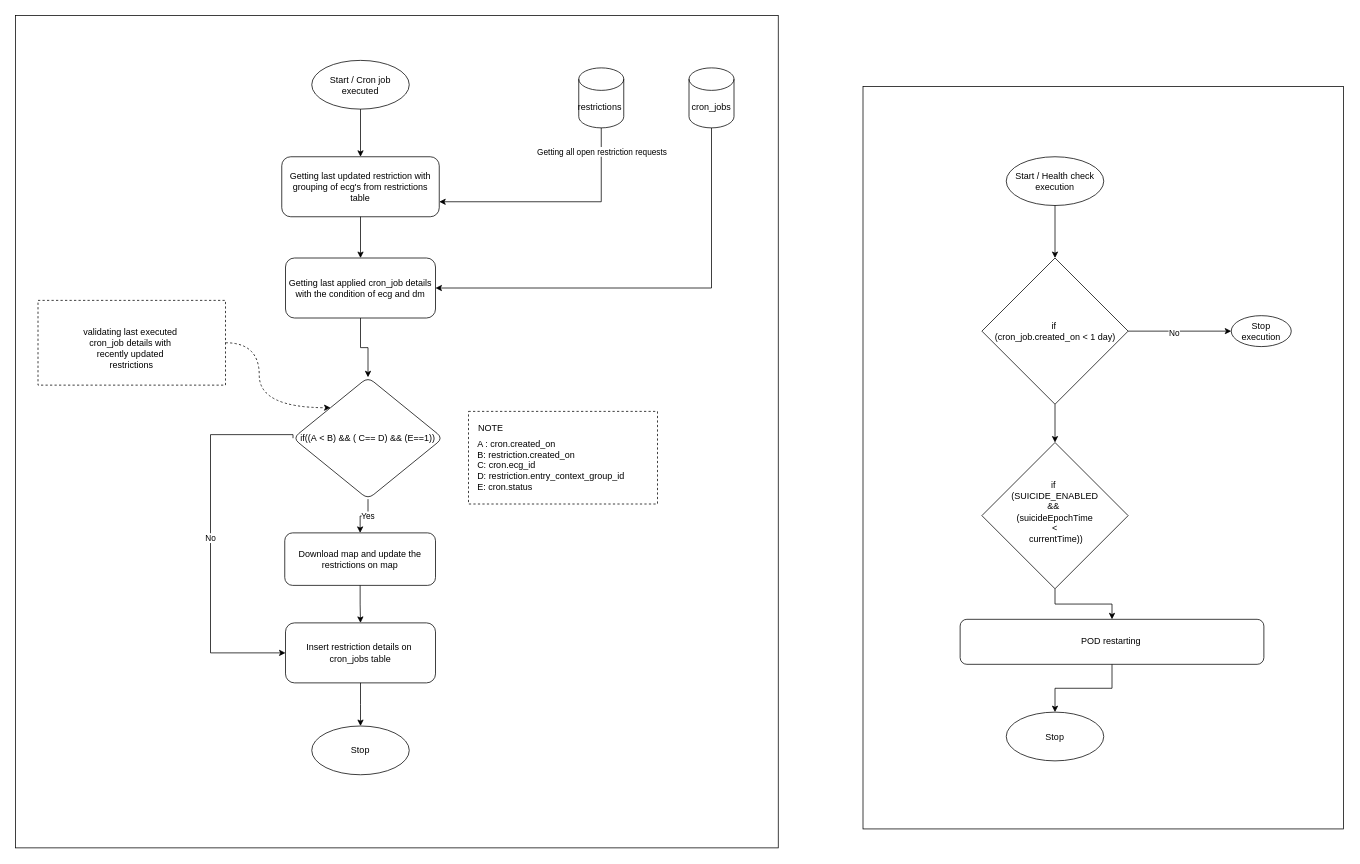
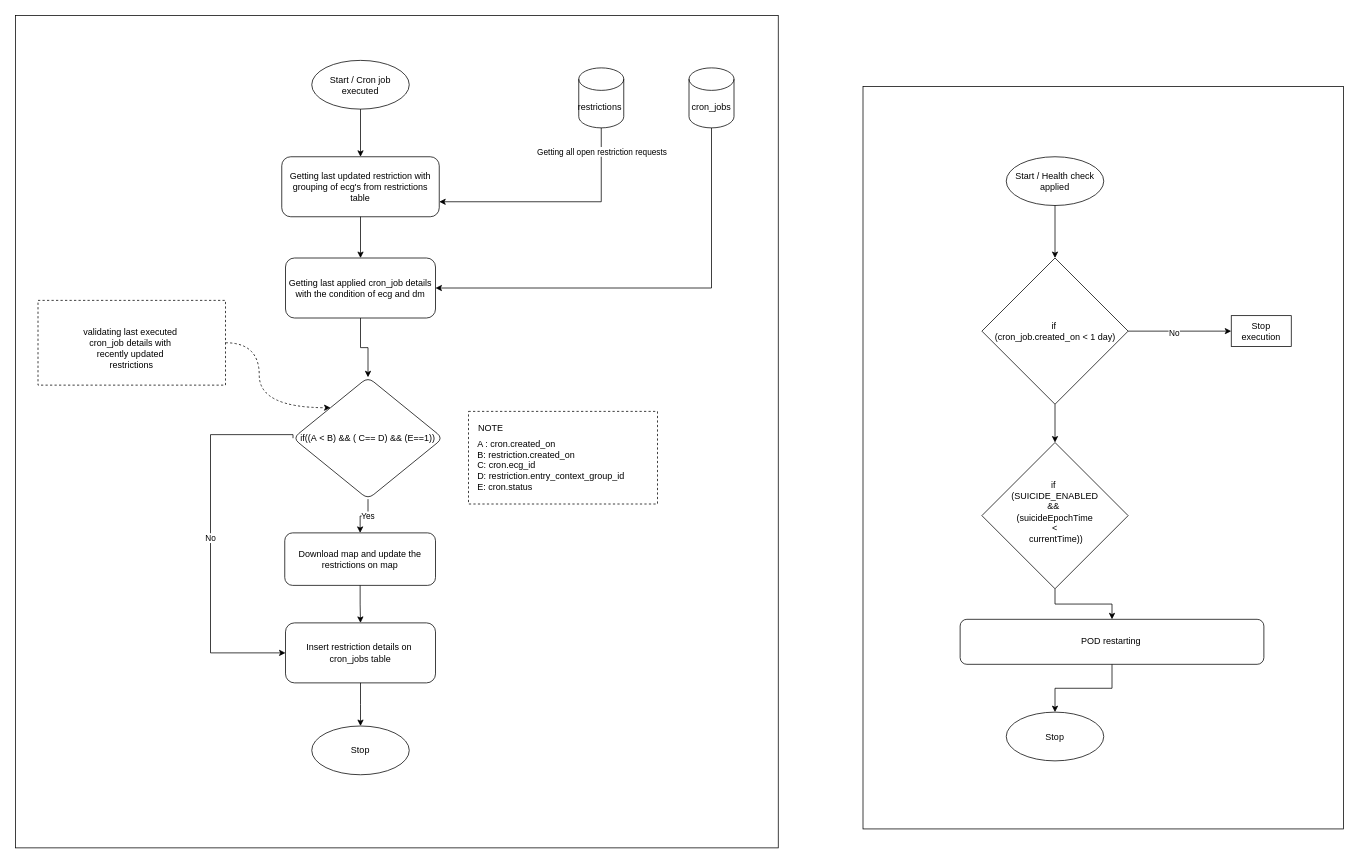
- <mxCell id="24" value="Start / Health check execution" style="ellipse;whiteSpace=wrap;html=1;fillColor=none;" parent="1" vertex="1"><mxGeometry x="1341" y="208.5" width="130" height="65" as="geometry" /></mxCell>
+ <mxCell id="24" value="Start / Health check applied" style="ellipse;whiteSpace=wrap;html=1;fillColor=none;" parent="1" vertex="1"><mxGeometry x="1341" y="208.5" width="130" height="65" as="geometry" /></mxCell>
- <mxCell id="29" value="Stop execution" style="ellipse;whiteSpace=wrap;html=1;rounded=1;fillColor=none;" parent="1" vertex="1"><mxGeometry x="1641" y="420.38" width="80" height="41.25" as="geometry" /></mxCell>
+ <mxCell id="29" value="Stop execution" style="whiteSpace=wrap;html=1;fillColor=none;rounded=0;" parent="1" vertex="1"><mxGeometry x="1641" y="420.38" width="80" height="41.25" as="geometry" /></mxCell>
